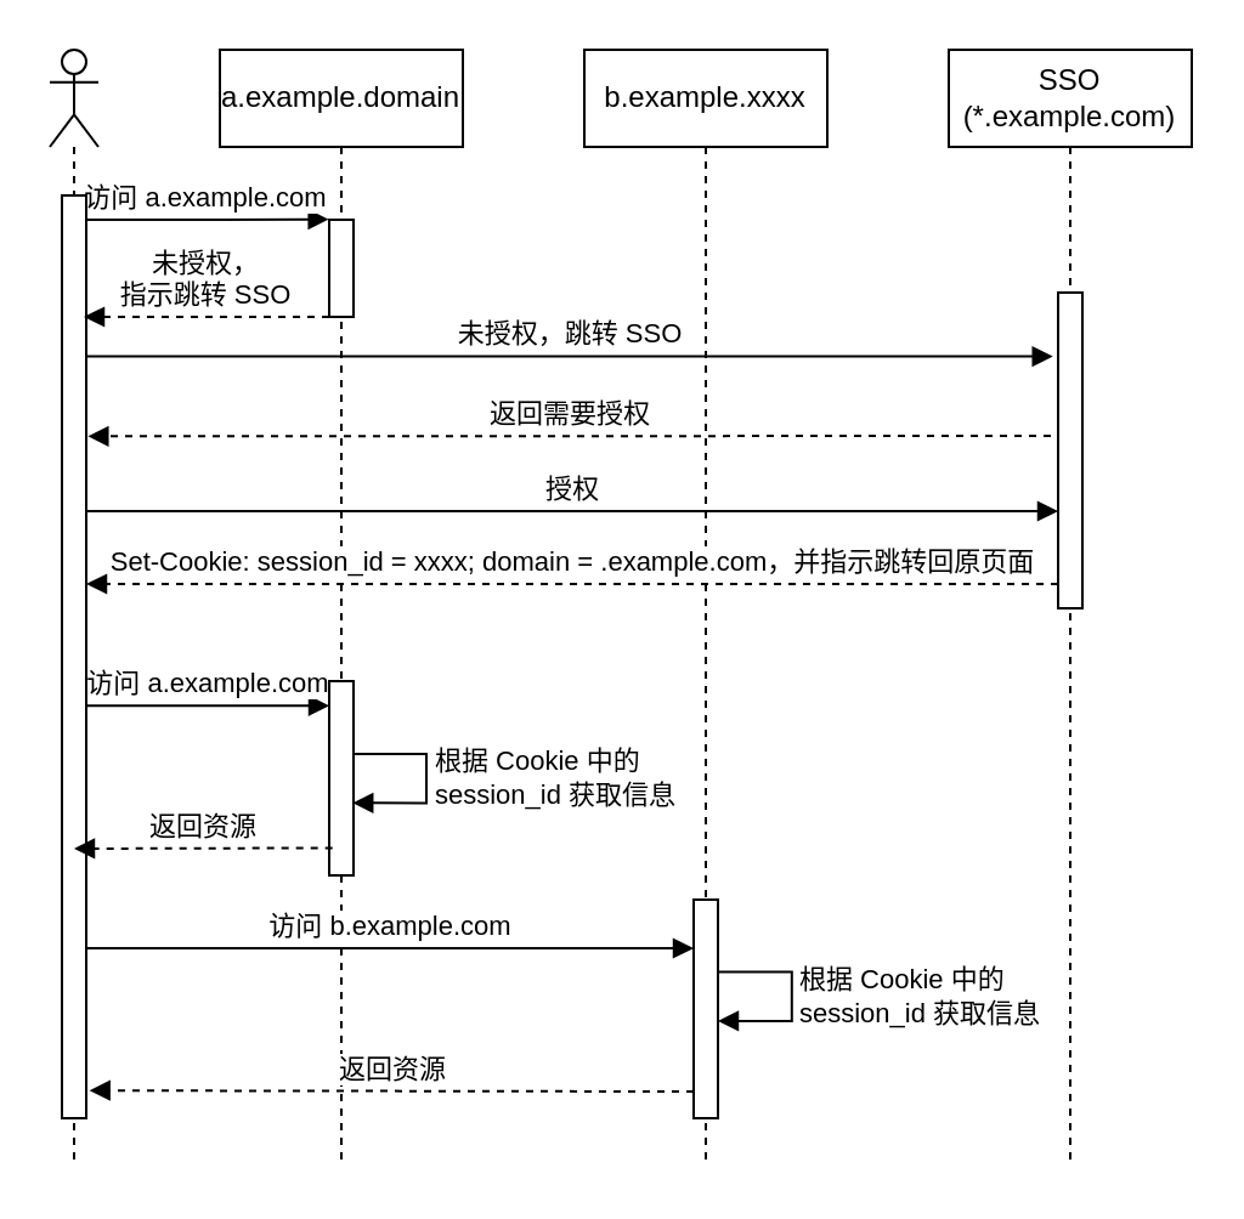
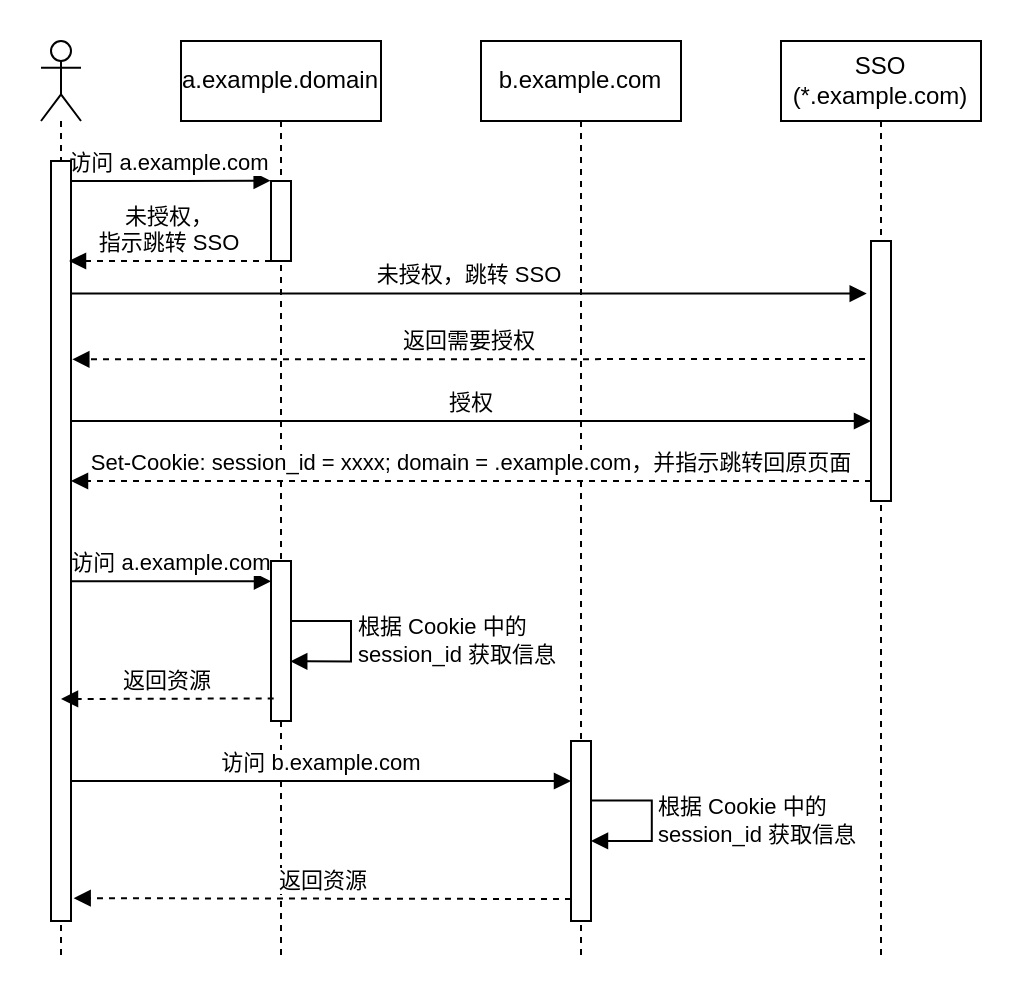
- <mxCell id="4" value="b.example.xxxx" style="shape=umlLifeline;perimeter=lifelinePerimeter;whiteSpace=wrap;html=1;container=1;collapsible=0;recursiveResize=0;outlineConnect=0;" vertex="1" parent="1"><mxGeometry x="240" y="20" width="100" height="460" as="geometry" /></mxCell>
+ <mxCell id="4" value="b.example.com" style="shape=umlLifeline;perimeter=lifelinePerimeter;whiteSpace=wrap;html=1;container=1;collapsible=0;recursiveResize=0;outlineConnect=0;" vertex="1" parent="1"><mxGeometry x="240" y="20" width="100" height="460" as="geometry" /></mxCell>
